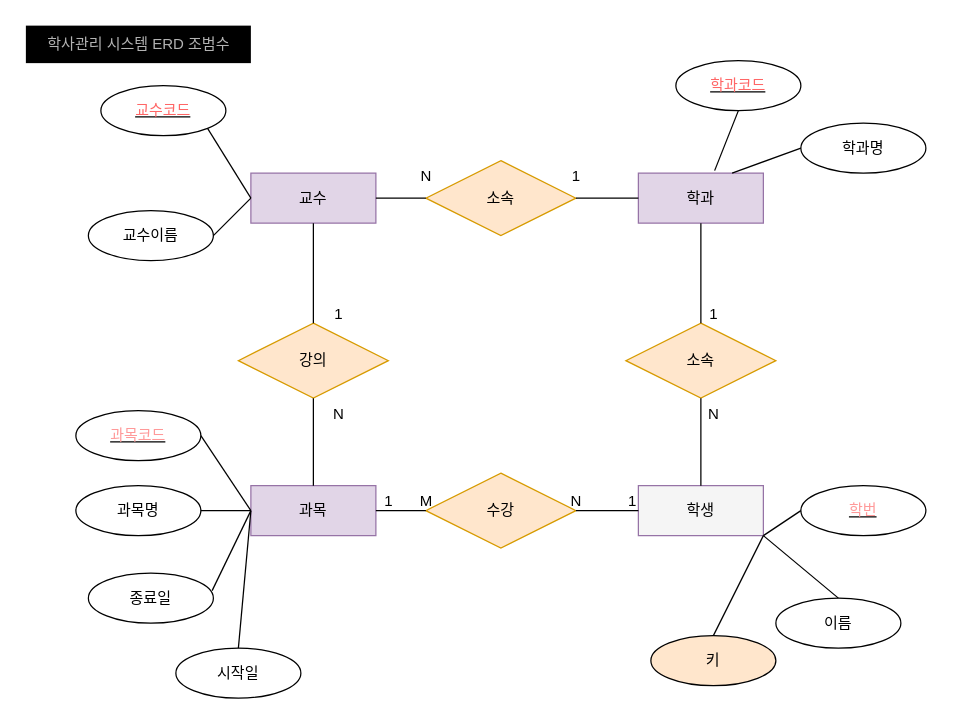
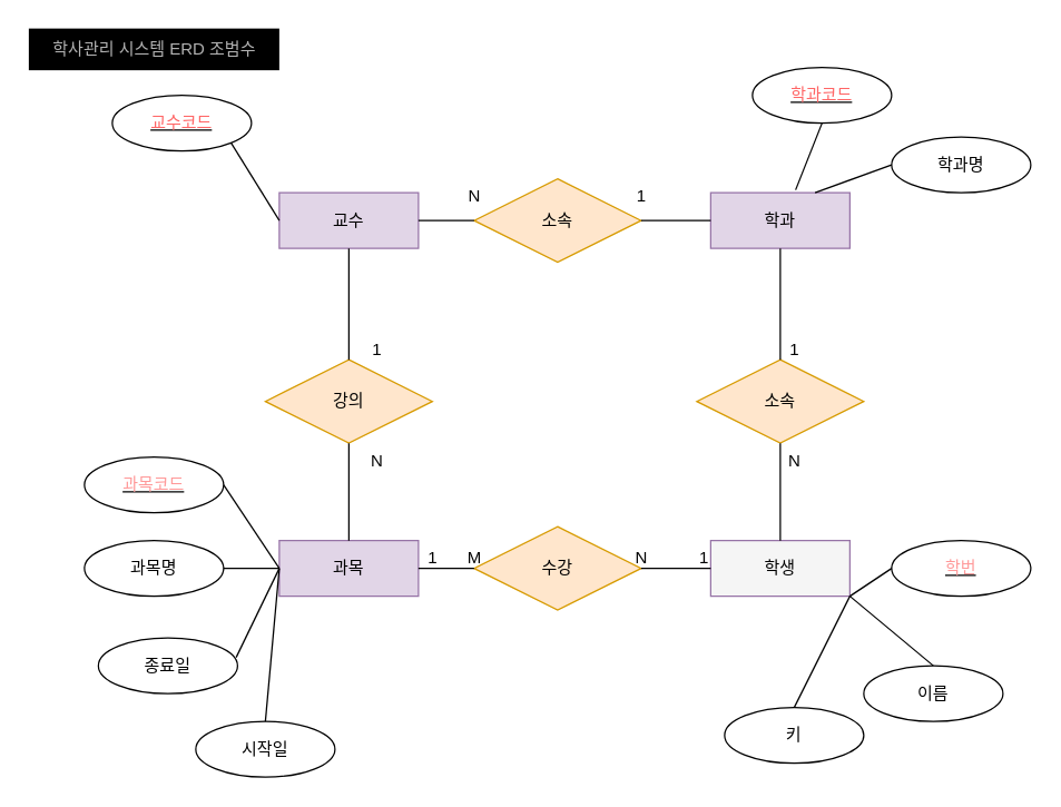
- <mxCell id="30" value="" style="endArrow=none;html=1;rounded=0;entryX=0;entryY=0.5;entryDx=0;entryDy=0;exitX=1;exitY=0.5;exitDx=0;exitDy=0;" edge="1" parent="1" source="16" target="4"><mxGeometry width="50" height="50" relative="1" as="geometry"><mxPoint x="340" y="348" as="sourcePoint" /><mxPoint x="340" y="268" as="targetPoint" /></mxGeometry></mxCell>
- <mxCell id="16" value="교수이름" style="ellipse;whiteSpace=wrap;html=1;align=center;" vertex="1" parent="1"><mxGeometry x="70" y="168" width="100" height="40" as="geometry" /></mxCell>
- <mxCell id="14" value="키" style="ellipse;whiteSpace=wrap;html=1;align=center;fillColor=#ffe6cc;" vertex="1" parent="1"><mxGeometry x="520" y="508" width="100" height="40" as="geometry" /></mxCell>
+ <mxCell id="14" value="키" style="ellipse;whiteSpace=wrap;html=1;align=center;" vertex="1" parent="1"><mxGeometry x="520" y="508" width="100" height="40" as="geometry" /></mxCell>
